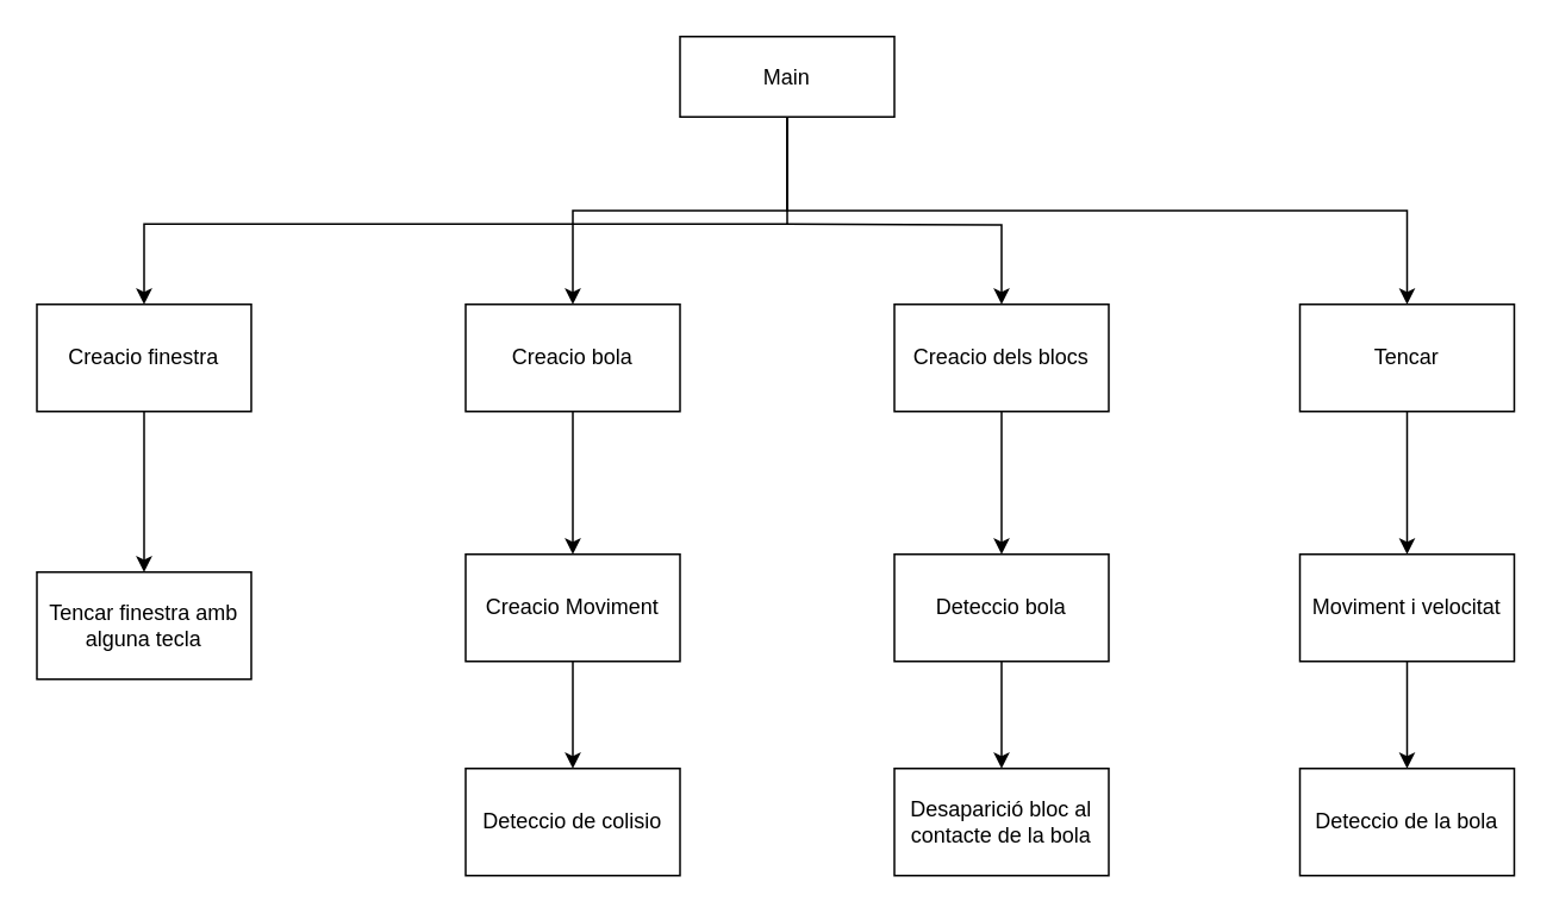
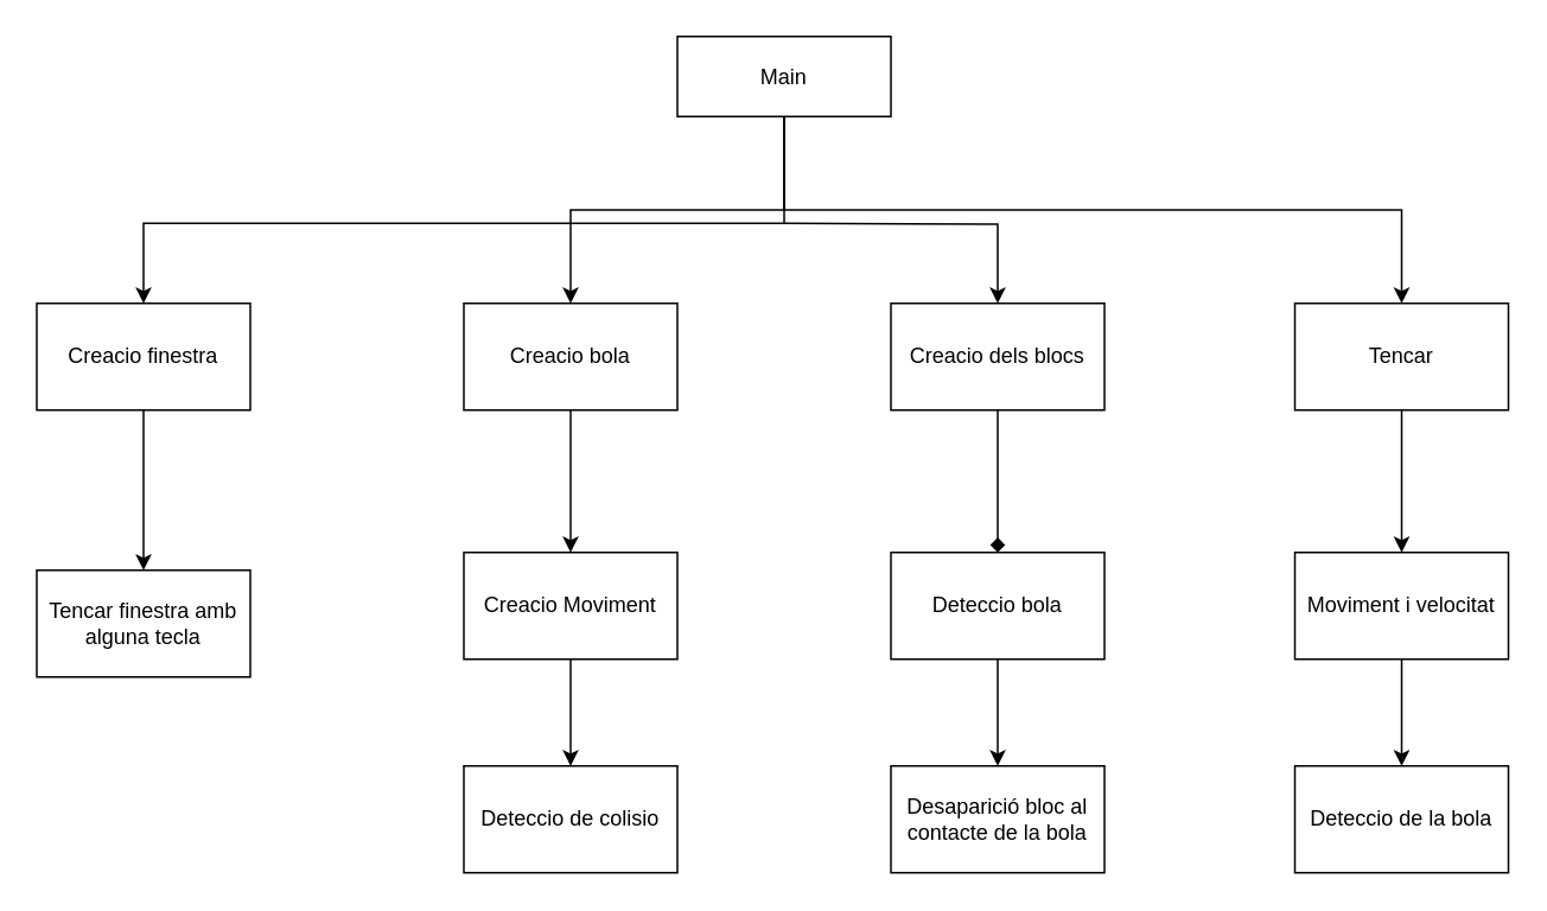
- <mxCell id="9" style="edgeStyle=orthogonalEdgeStyle;rounded=0;orthogonalLoop=1;jettySize=auto;html=1;exitX=0.5;exitY=1;exitDx=0;exitDy=0;" edge="1" parent="1" source="10" target="19"><mxGeometry relative="1" as="geometry" /></mxCell>
+ <mxCell id="9" style="edgeStyle=orthogonalEdgeStyle;rounded=0;orthogonalLoop=1;jettySize=auto;html=1;exitX=0.5;exitY=1;exitDx=0;exitDy=0;endArrow=diamond;" edge="1" parent="1" source="10" target="19"><mxGeometry relative="1" as="geometry" /></mxCell>
